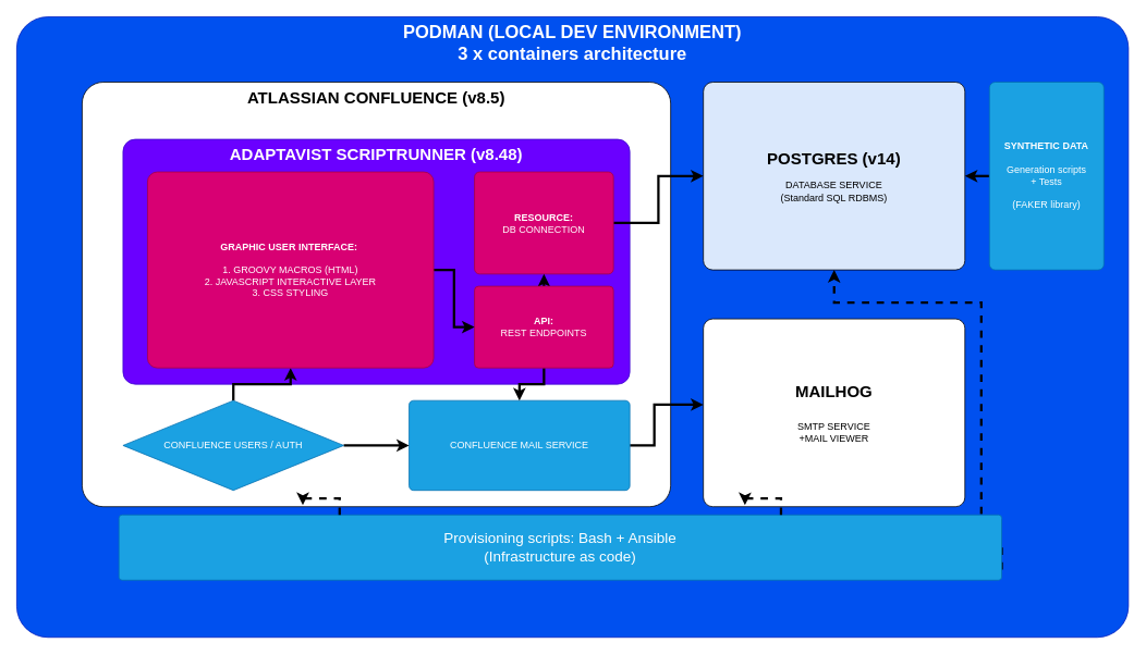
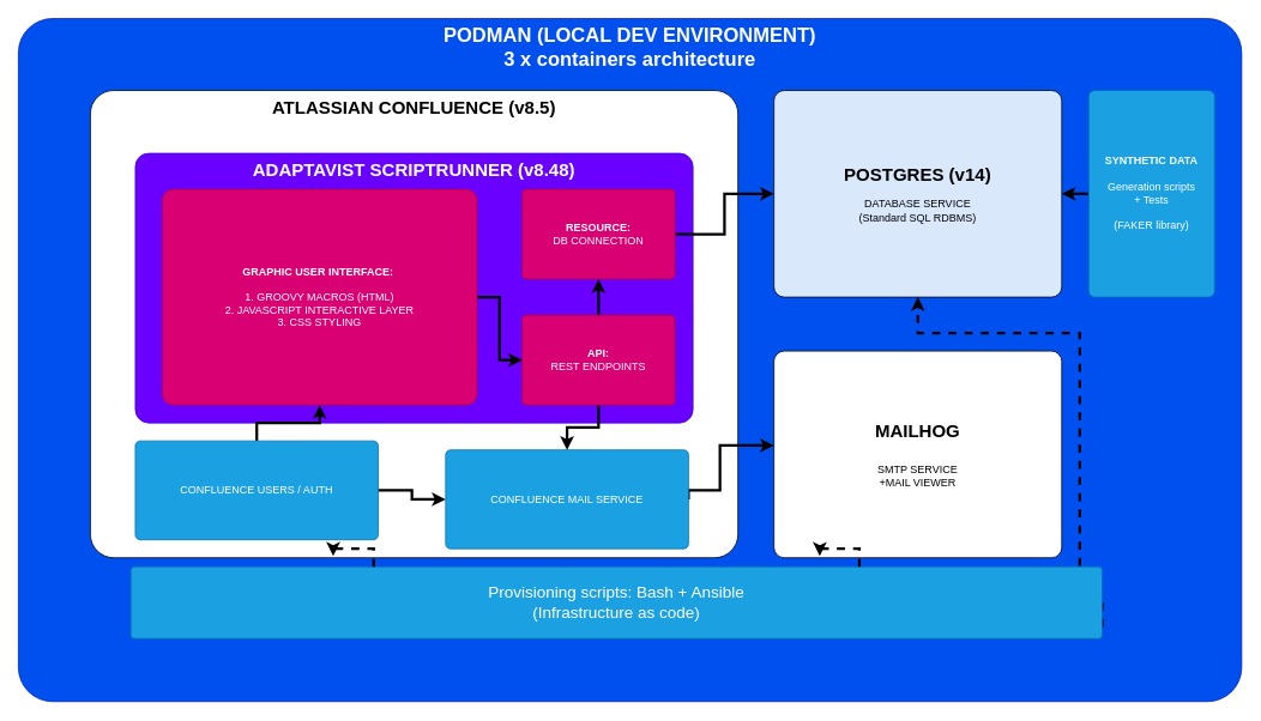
- <mxCell id="13" value="&lt;b&gt;RESOURCE: &lt;/b&gt;&lt;br&gt;DB CONNECTION" style="rounded=1;whiteSpace=wrap;html=1;verticalAlign=middle;arcSize=5;fillColor=#d80073;fontColor=#ffffff;strokeColor=#A50040;" vertex="1" parent="1"><mxGeometry x="580" y="210" width="170" height="125" as="geometry" /></mxCell>
+ <mxCell id="13" value="&lt;b&gt;RESOURCE: &lt;/b&gt;&lt;br&gt;DB CONNECTION" style="rounded=1;whiteSpace=wrap;html=1;verticalAlign=middle;arcSize=5;fillColor=#d80073;fontColor=#ffffff;strokeColor=#A50040;" vertex="1" parent="1"><mxGeometry x="580" y="210" width="170" height="100" as="geometry" /></mxCell>
- <mxCell id="11" value="CONFLUENCE USERS / AUTH" style="rhombus;whiteSpace=wrap;html=1;verticalAlign=middle;arcSize=5;fillColor=#1ba1e2;fontColor=#ffffff;strokeColor=#006EAF;" vertex="1" parent="1"><mxGeometry x="150" y="490" width="270" height="110" as="geometry" /></mxCell>
+ <mxCell id="11" value="CONFLUENCE USERS / AUTH" style="rounded=1;whiteSpace=wrap;html=1;verticalAlign=middle;arcSize=5;fillColor=#1ba1e2;fontColor=#ffffff;strokeColor=#006EAF;" vertex="1" parent="1"><mxGeometry x="150" y="490" width="270" height="110" as="geometry" /></mxCell>
- <mxCell id="8" value="CONFLUENCE MAIL SERVICE" style="rounded=1;whiteSpace=wrap;html=1;verticalAlign=middle;arcSize=5;fillColor=#1ba1e2;fontColor=#ffffff;strokeColor=#006EAF;" vertex="1" parent="1"><mxGeometry x="500" y="490" width="270" height="110" as="geometry" /></mxCell>
+ <mxCell id="8" value="CONFLUENCE MAIL SERVICE" style="rounded=1;whiteSpace=wrap;html=1;verticalAlign=middle;arcSize=5;fillColor=#1ba1e2;fontColor=#ffffff;strokeColor=#006EAF;" vertex="1" parent="1"><mxGeometry x="495" y="500" width="270" height="110" as="geometry" /></mxCell>
